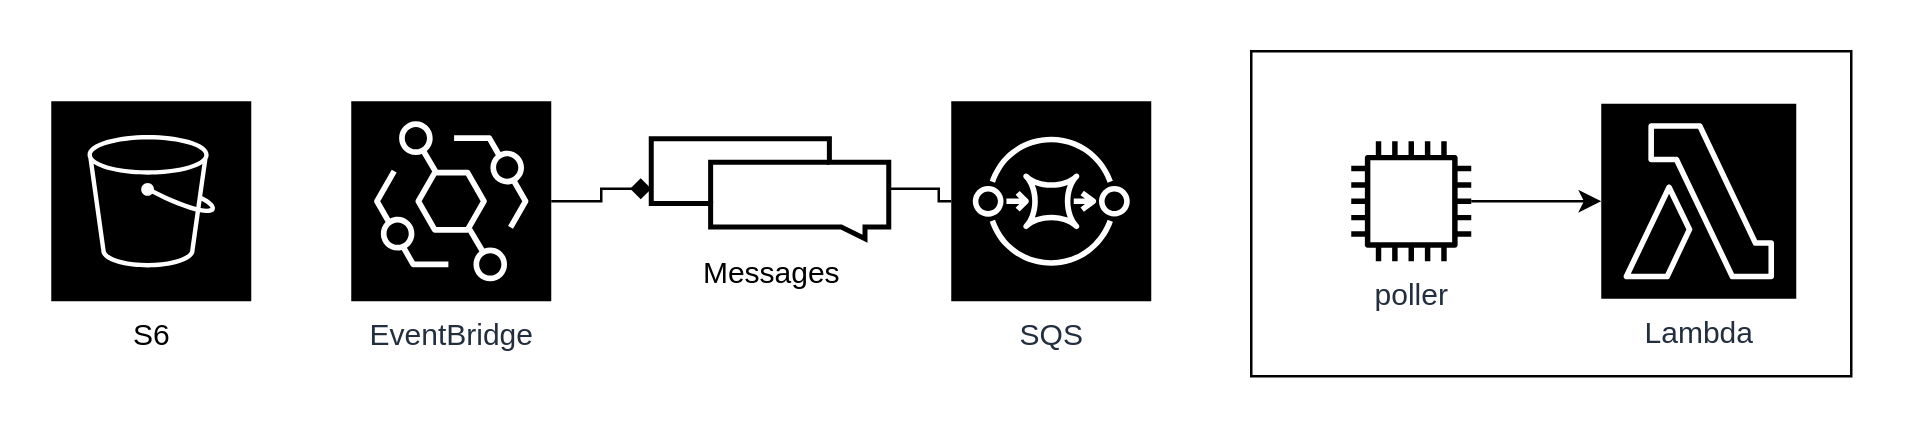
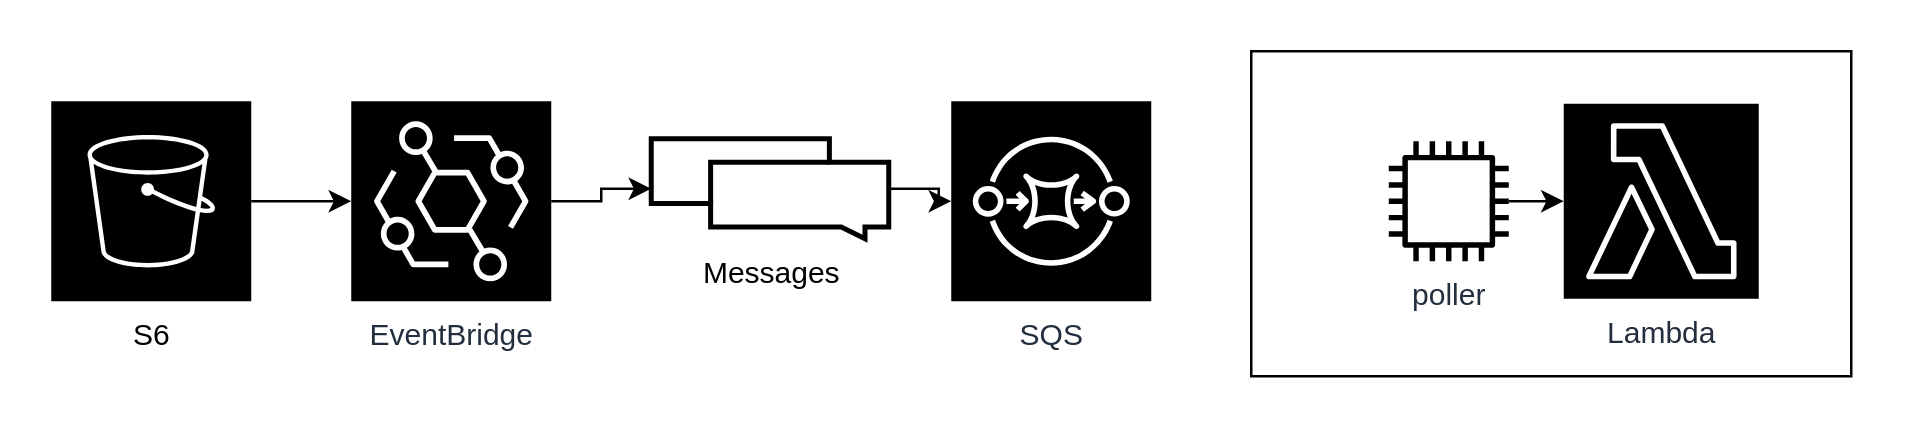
- <mxCell id="5" value="" style="edgeStyle=orthogonalEdgeStyle;rounded=0;orthogonalLoop=1;jettySize=auto;html=1;endArrow=diamond;" edge="1" parent="1" source="6" target="9"><mxGeometry relative="1" as="geometry" /></mxCell>
+ <mxCell id="5" value="" style="edgeStyle=orthogonalEdgeStyle;rounded=0;orthogonalLoop=1;jettySize=auto;html=1;" edge="1" parent="1" source="6" target="9"><mxGeometry relative="1" as="geometry" /></mxCell>
+ <mxCell id="3" value="" style="edgeStyle=orthogonalEdgeStyle;rounded=0;orthogonalLoop=1;jettySize=auto;html=1;" edge="1" parent="1" source="4" target="6"><mxGeometry relative="1" as="geometry" /></mxCell>
- <mxCell id="8" value="" style="edgeStyle=orthogonalEdgeStyle;rounded=0;orthogonalLoop=1;jettySize=auto;html=1;endArrow=none;" edge="1" parent="1" source="9" target="7"><mxGeometry relative="1" as="geometry" /></mxCell>
+ <mxCell id="8" value="" style="edgeStyle=orthogonalEdgeStyle;rounded=0;orthogonalLoop=1;jettySize=auto;html=1;" edge="1" parent="1" source="9" target="7"><mxGeometry relative="1" as="geometry" /></mxCell>
- <mxCell id="11" value="poller" style="sketch=0;outlineConnect=0;fontColor=#232F3E;gradientColor=none;fillColor=#000000;strokeColor=none;dashed=0;verticalLabelPosition=bottom;verticalAlign=top;align=center;html=1;fontSize=12;fontStyle=0;aspect=fixed;pointerEvents=1;shape=mxgraph.aws4.instance2;" vertex="1" parent="1"><mxGeometry x="540" y="56" width="48" height="48" as="geometry" /></mxCell>
+ <mxCell id="11" value="poller" style="sketch=0;outlineConnect=0;fontColor=#232F3E;gradientColor=none;fillColor=#000000;strokeColor=none;dashed=0;verticalLabelPosition=bottom;verticalAlign=top;align=center;html=1;fontSize=12;fontStyle=0;aspect=fixed;pointerEvents=1;shape=mxgraph.aws4.instance2;" vertex="1" parent="1"><mxGeometry x="555" y="56" width="48" height="48" as="geometry" /></mxCell>
- <mxCell id="12" value="Lambda" style="sketch=0;points=[[0,0,0],[0.25,0,0],[0.5,0,0],[0.75,0,0],[1,0,0],[0,1,0],[0.25,1,0],[0.5,1,0],[0.75,1,0],[1,1,0],[0,0.25,0],[0,0.5,0],[0,0.75,0],[1,0.25,0],[1,0.5,0],[1,0.75,0]];outlineConnect=0;fontColor=#232F3E;gradientColor=none;gradientDirection=north;fillColor=#000000;strokeColor=#ffffff;dashed=0;verticalLabelPosition=bottom;verticalAlign=top;align=center;html=1;fontSize=12;fontStyle=0;aspect=fixed;shape=mxgraph.aws4.resourceIcon;resIcon=mxgraph.aws4.lambda;" vertex="1" parent="1"><mxGeometry x="640" y="41" width="78" height="78" as="geometry" /></mxCell>
+ <mxCell id="12" value="Lambda" style="sketch=0;points=[[0,0,0],[0.25,0,0],[0.5,0,0],[0.75,0,0],[1,0,0],[0,1,0],[0.25,1,0],[0.5,1,0],[0.75,1,0],[1,1,0],[0,0.25,0],[0,0.5,0],[0,0.75,0],[1,0.25,0],[1,0.5,0],[1,0.75,0]];outlineConnect=0;fontColor=#232F3E;gradientColor=none;gradientDirection=north;fillColor=#000000;strokeColor=#ffffff;dashed=0;verticalLabelPosition=bottom;verticalAlign=top;align=center;html=1;fontSize=12;fontStyle=0;aspect=fixed;shape=mxgraph.aws4.resourceIcon;resIcon=mxgraph.aws4.lambda;" vertex="1" parent="1"><mxGeometry x="625" y="41" width="78" height="78" as="geometry" /></mxCell>
